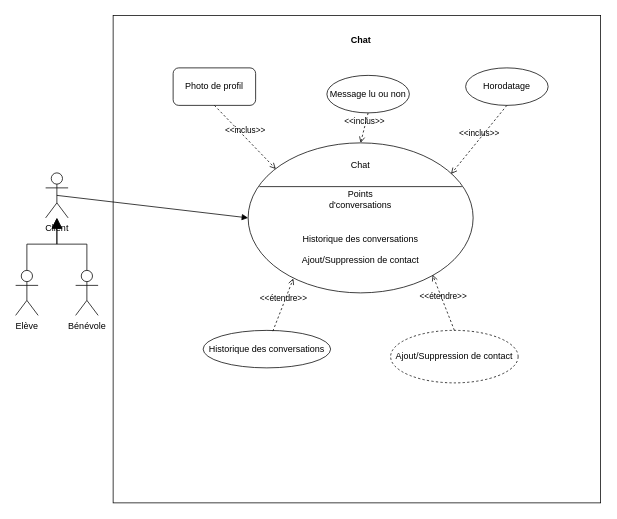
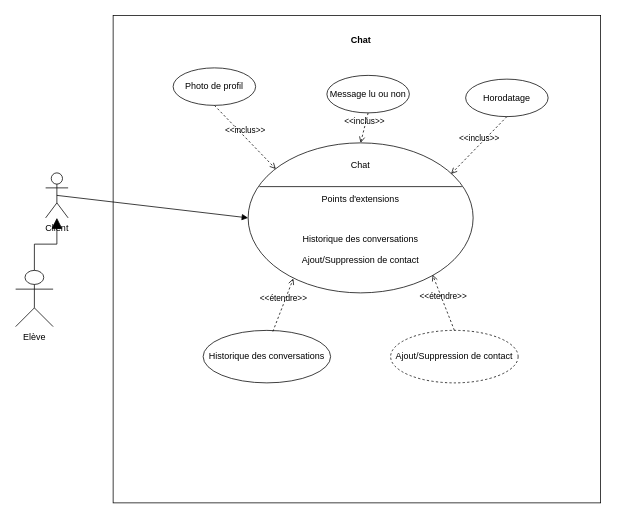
- <mxCell id="19" value="Photo de profil" style="html=1;whiteSpace=wrap;rounded=1;" vertex="1" parent="1"><mxGeometry x="230" y="90" width="110" height="50" as="geometry" /></mxCell>
+ <mxCell id="19" value="Photo de profil" style="ellipse;html=1;whiteSpace=wrap;" vertex="1" parent="1"><mxGeometry x="230" y="90" width="110" height="50" as="geometry" /></mxCell>
- <mxCell id="21" value="Horodatage" style="ellipse;html=1;whiteSpace=wrap;" vertex="1" parent="1"><mxGeometry x="620" y="90" width="110" height="50" as="geometry" /></mxCell>
+ <mxCell id="21" value="Horodatage" style="ellipse;html=1;whiteSpace=wrap;" vertex="1" parent="1"><mxGeometry x="620" y="105" width="110" height="50" as="geometry" /></mxCell>
- <mxCell id="12" value="Points d'conversations" style="text;html=1;align=center;verticalAlign=middle;rotatable=0;fillColor=none;strokeColor=none;whiteSpace=wrap;" vertex="1" parent="9"><mxGeometry x="90" y="50" width="120" height="50" as="geometry" /></mxCell>
+ <mxCell id="12" value="Points d'extensions" style="text;html=1;align=center;verticalAlign=middle;rotatable=0;fillColor=none;strokeColor=none;whiteSpace=wrap;" vertex="1" parent="9"><mxGeometry x="90" y="50" width="120" height="50" as="geometry" /></mxCell>
- <mxCell id="8" value="" style="endArrow=open;endFill=1;endSize=12;html=1;rounded=0;exitX=0.5;exitY=0;exitDx=0;exitDy=0;exitPerimeter=0;edgeStyle=orthogonalEdgeStyle;" edge="1" parent="1" source="6" target="4"><mxGeometry width="160" relative="1" as="geometry"><mxPoint x="45" y="370" as="sourcePoint" /><mxPoint x="85" y="300" as="targetPoint" /></mxGeometry></mxCell>
- <mxCell id="5" value="Elève" style="shape=umlActor;verticalLabelPosition=bottom;verticalAlign=top;html=1;" vertex="1" parent="1"><mxGeometry x="20" y="360" width="30" height="60" as="geometry" /></mxCell>
+ <mxCell id="5" value="Elève" style="shape=umlActor;verticalLabelPosition=bottom;verticalAlign=top;html=1;" vertex="1" parent="1"><mxGeometry x="20" y="360" width="50" height="75" as="geometry" /></mxCell>
- <mxCell id="6" value="Bénévole" style="shape=umlActor;verticalLabelPosition=bottom;verticalAlign=top;html=1;" vertex="1" parent="1"><mxGeometry x="100" y="360" width="30" height="60" as="geometry" /></mxCell>
- <mxCell id="15" value="Historique des conversations" style="ellipse;html=1;whiteSpace=wrap;" vertex="1" parent="1"><mxGeometry x="270" y="440" width="170" height="50" as="geometry" /></mxCell>
+ <mxCell id="15" value="Historique des conversations" style="ellipse;html=1;whiteSpace=wrap;" vertex="1" parent="1"><mxGeometry x="270" y="440" width="170" height="70" as="geometry" /></mxCell>
